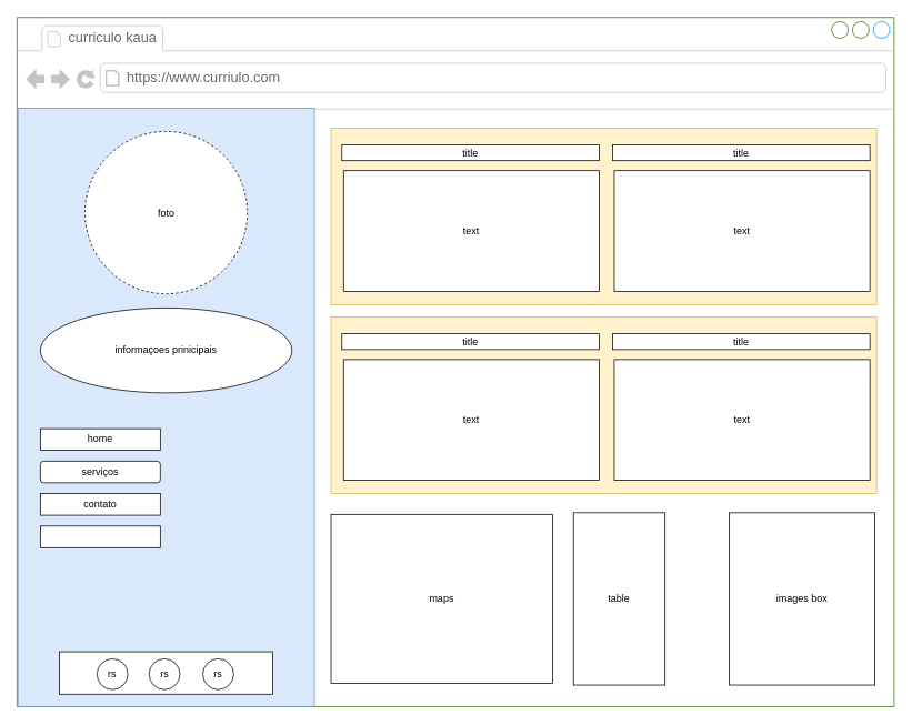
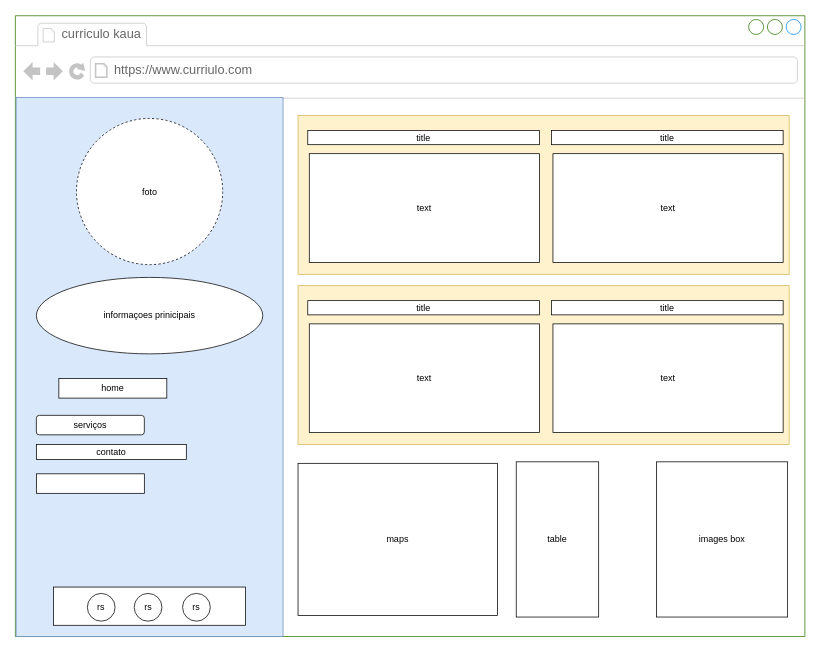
- <mxCell id="21" value="home" style="rounded=0;whiteSpace=wrap;html=1;" vertex="1" parent="1"><mxGeometry x="48" y="514" width="144" height="26" as="geometry" /></mxCell>
+ <mxCell id="21" value="home" style="rounded=0;whiteSpace=wrap;html=1;" vertex="1" parent="1"><mxGeometry x="78" y="504" width="144" height="26" as="geometry" /></mxCell>
- <mxCell id="23" value="contato" style="rounded=0;whiteSpace=wrap;html=1;" vertex="1" parent="1"><mxGeometry x="48" y="592" width="144" height="26" as="geometry" /></mxCell>
+ <mxCell id="23" value="contato" style="rounded=0;whiteSpace=wrap;html=1;" vertex="1" parent="1"><mxGeometry x="48" y="592" width="200" height="20" as="geometry" /></mxCell>
